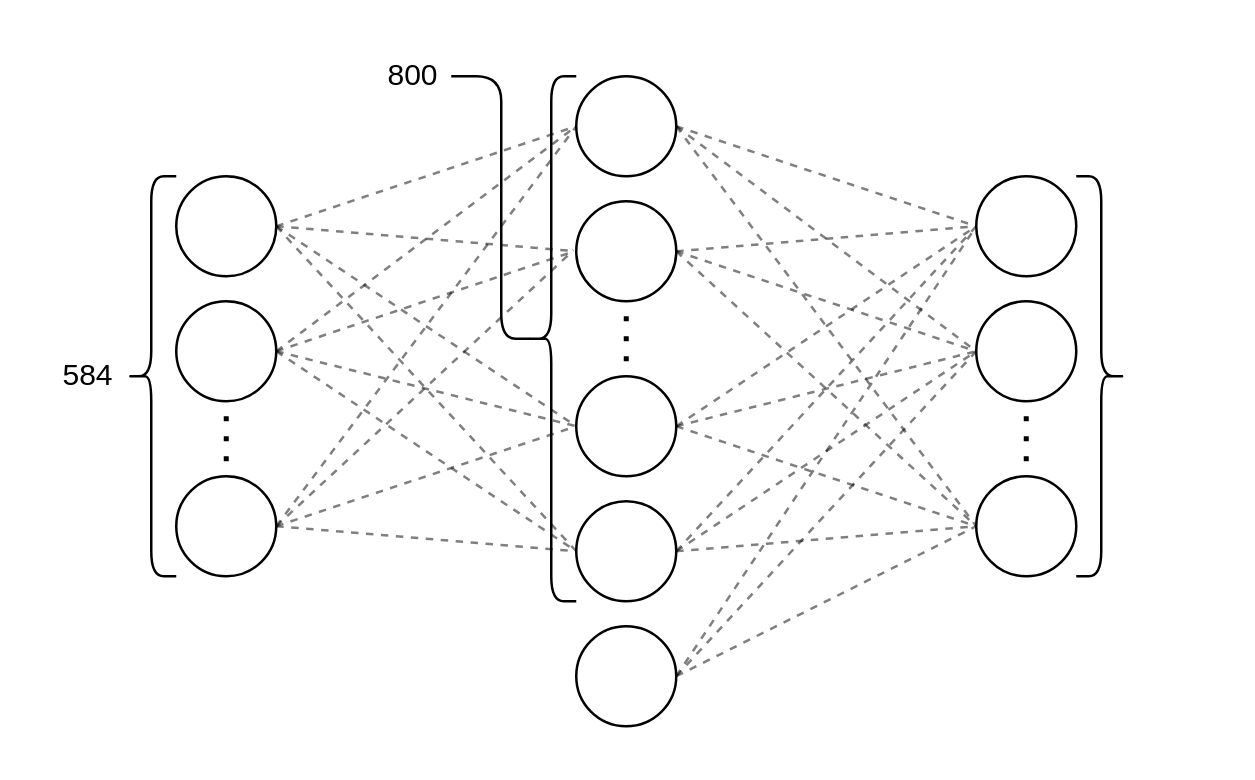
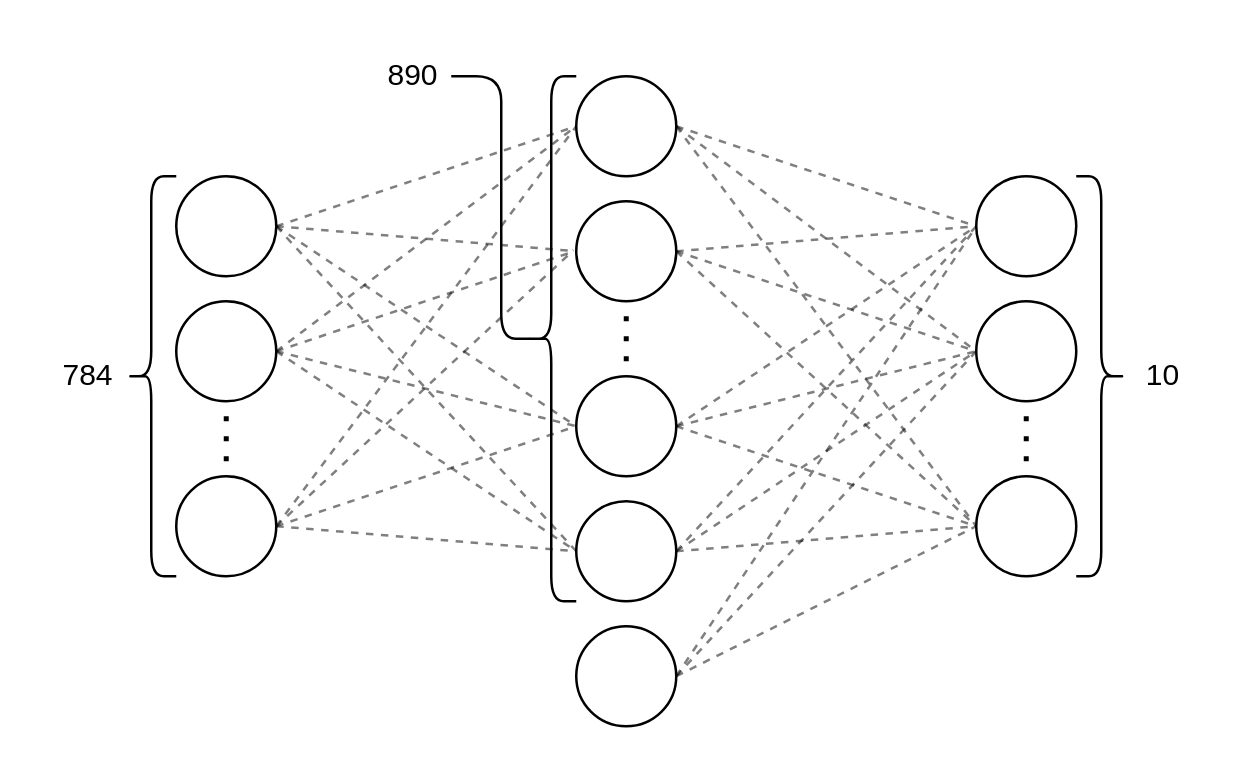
- <mxCell id="48" value="800" style="text;html=1;strokeColor=none;fillColor=none;align=center;verticalAlign=middle;whiteSpace=wrap;rounded=0;spacingBottom=-9;" vertex="1" parent="1"><mxGeometry x="150" y="20" width="30" height="10" as="geometry" /></mxCell>
+ <mxCell id="48" value="890" style="text;html=1;strokeColor=none;fillColor=none;align=center;verticalAlign=middle;whiteSpace=wrap;rounded=0;spacingBottom=-9;" vertex="1" parent="1"><mxGeometry x="150" y="20" width="30" height="10" as="geometry" /></mxCell>
- <mxCell id="47" value="584" style="text;html=1;strokeColor=none;fillColor=none;align=center;verticalAlign=middle;whiteSpace=wrap;rounded=0;" vertex="1" parent="1"><mxGeometry x="20" y="142.5" width="30" height="15" as="geometry" /></mxCell>
+ <mxCell id="47" value="784" style="text;html=1;strokeColor=none;fillColor=none;align=center;verticalAlign=middle;whiteSpace=wrap;rounded=0;" vertex="1" parent="1"><mxGeometry x="20" y="142.5" width="30" height="15" as="geometry" /></mxCell>
+ <mxCell id="49" value="10" style="text;html=1;strokeColor=none;fillColor=none;align=center;verticalAlign=middle;whiteSpace=wrap;rounded=0;" vertex="1" parent="1"><mxGeometry x="450" y="142.5" width="30" height="15" as="geometry" /></mxCell>
